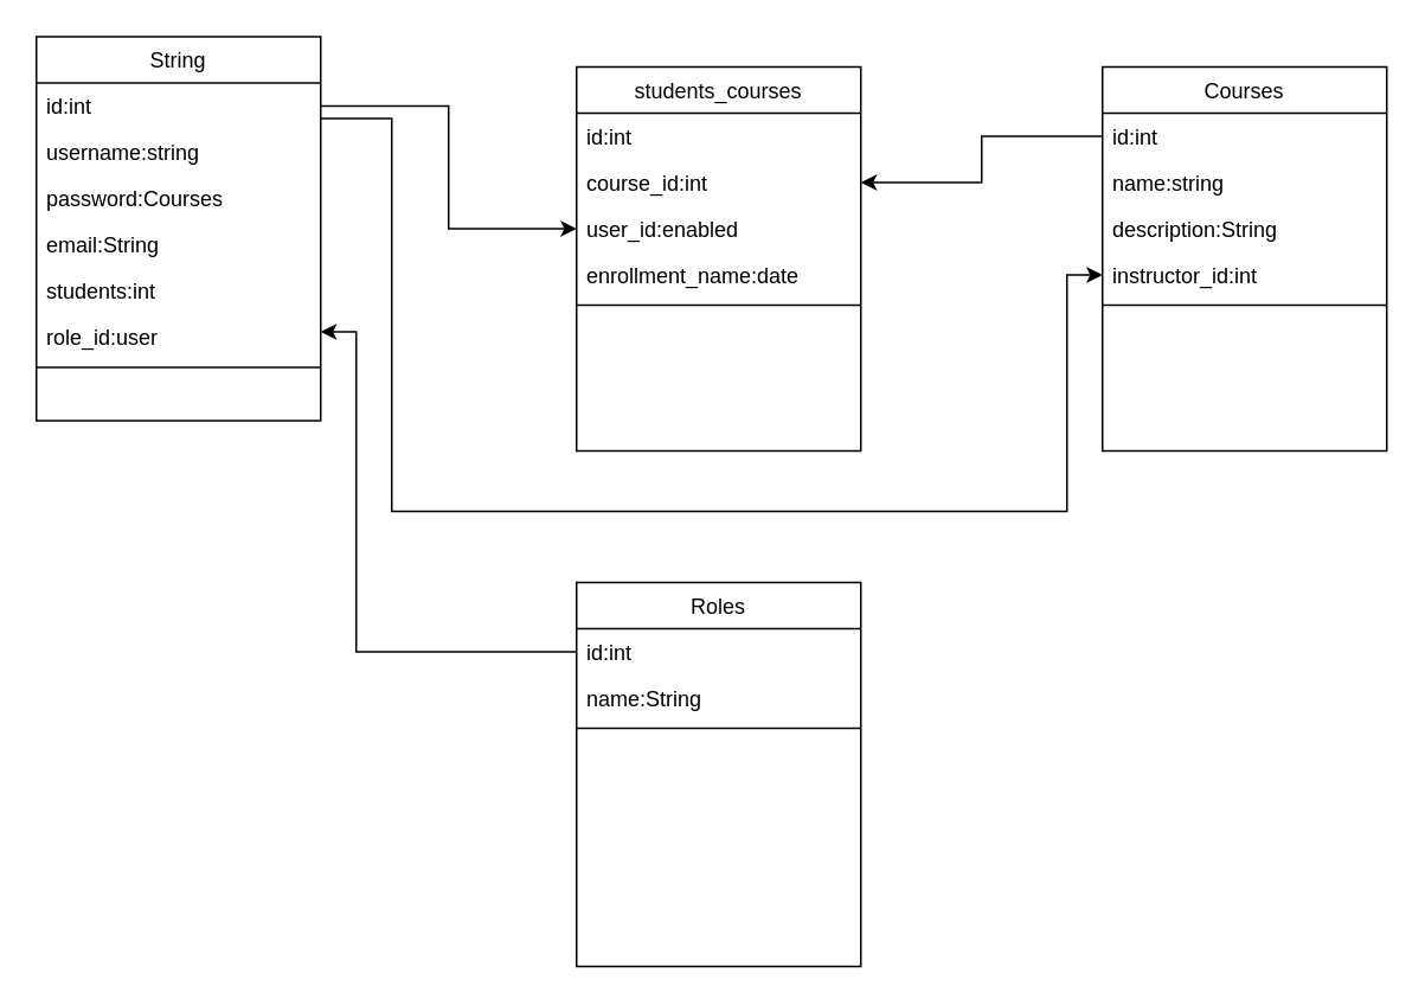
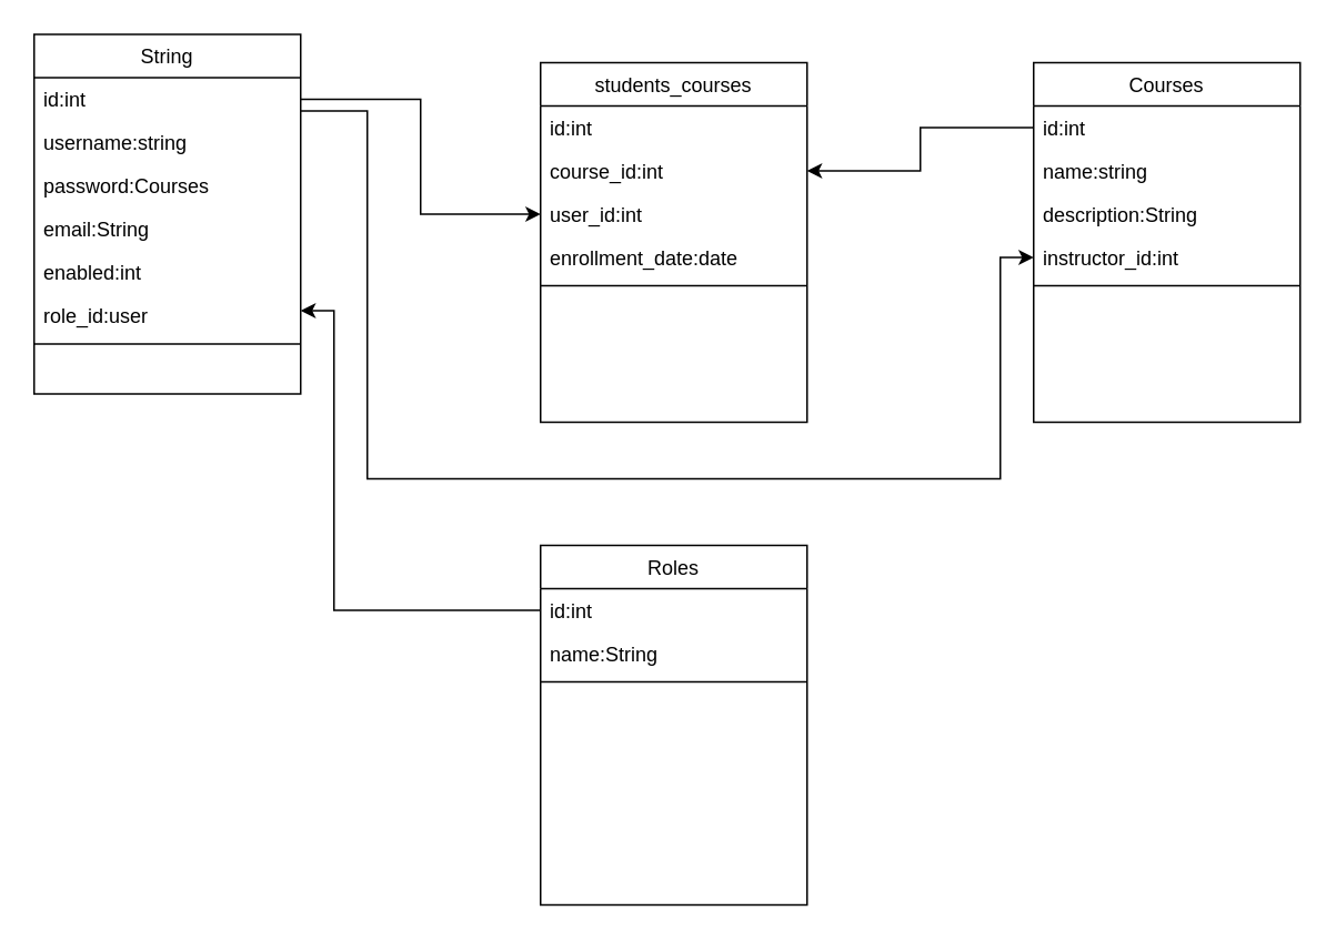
- <mxCell id="23" value="user_id:enabled" style="text;align=left;verticalAlign=top;spacingLeft=4;spacingRight=4;overflow=hidden;rotatable=0;points=[[0,0.5],[1,0.5]];portConstraint=eastwest;rounded=0;shadow=0;html=0;" parent="20" vertex="1"><mxGeometry y="78" width="160" height="26" as="geometry" /></mxCell>
+ <mxCell id="23" value="user_id:int" style="text;align=left;verticalAlign=top;spacingLeft=4;spacingRight=4;overflow=hidden;rotatable=0;points=[[0,0.5],[1,0.5]];portConstraint=eastwest;rounded=0;shadow=0;html=0;" parent="20" vertex="1"><mxGeometry y="78" width="160" height="26" as="geometry" /></mxCell>
- <mxCell id="24" value="enrollment_name:date" style="text;align=left;verticalAlign=top;spacingLeft=4;spacingRight=4;overflow=hidden;rotatable=0;points=[[0,0.5],[1,0.5]];portConstraint=eastwest;rounded=0;shadow=0;html=0;" parent="20" vertex="1"><mxGeometry y="104" width="160" height="26" as="geometry" /></mxCell>
+ <mxCell id="24" value="enrollment_date:date" style="text;align=left;verticalAlign=top;spacingLeft=4;spacingRight=4;overflow=hidden;rotatable=0;points=[[0,0.5],[1,0.5]];portConstraint=eastwest;rounded=0;shadow=0;html=0;" parent="20" vertex="1"><mxGeometry y="104" width="160" height="26" as="geometry" /></mxCell>
- <mxCell id="17" value="students:int" style="text;align=left;verticalAlign=top;spacingLeft=4;spacingRight=4;overflow=hidden;rotatable=0;points=[[0,0.5],[1,0.5]];portConstraint=eastwest;rounded=0;shadow=0;html=0;" parent="12" vertex="1"><mxGeometry y="130" width="160" height="26" as="geometry" /></mxCell>
+ <mxCell id="17" value="enabled:int" style="text;align=left;verticalAlign=top;spacingLeft=4;spacingRight=4;overflow=hidden;rotatable=0;points=[[0,0.5],[1,0.5]];portConstraint=eastwest;rounded=0;shadow=0;html=0;" parent="12" vertex="1"><mxGeometry y="130" width="160" height="26" as="geometry" /></mxCell>
